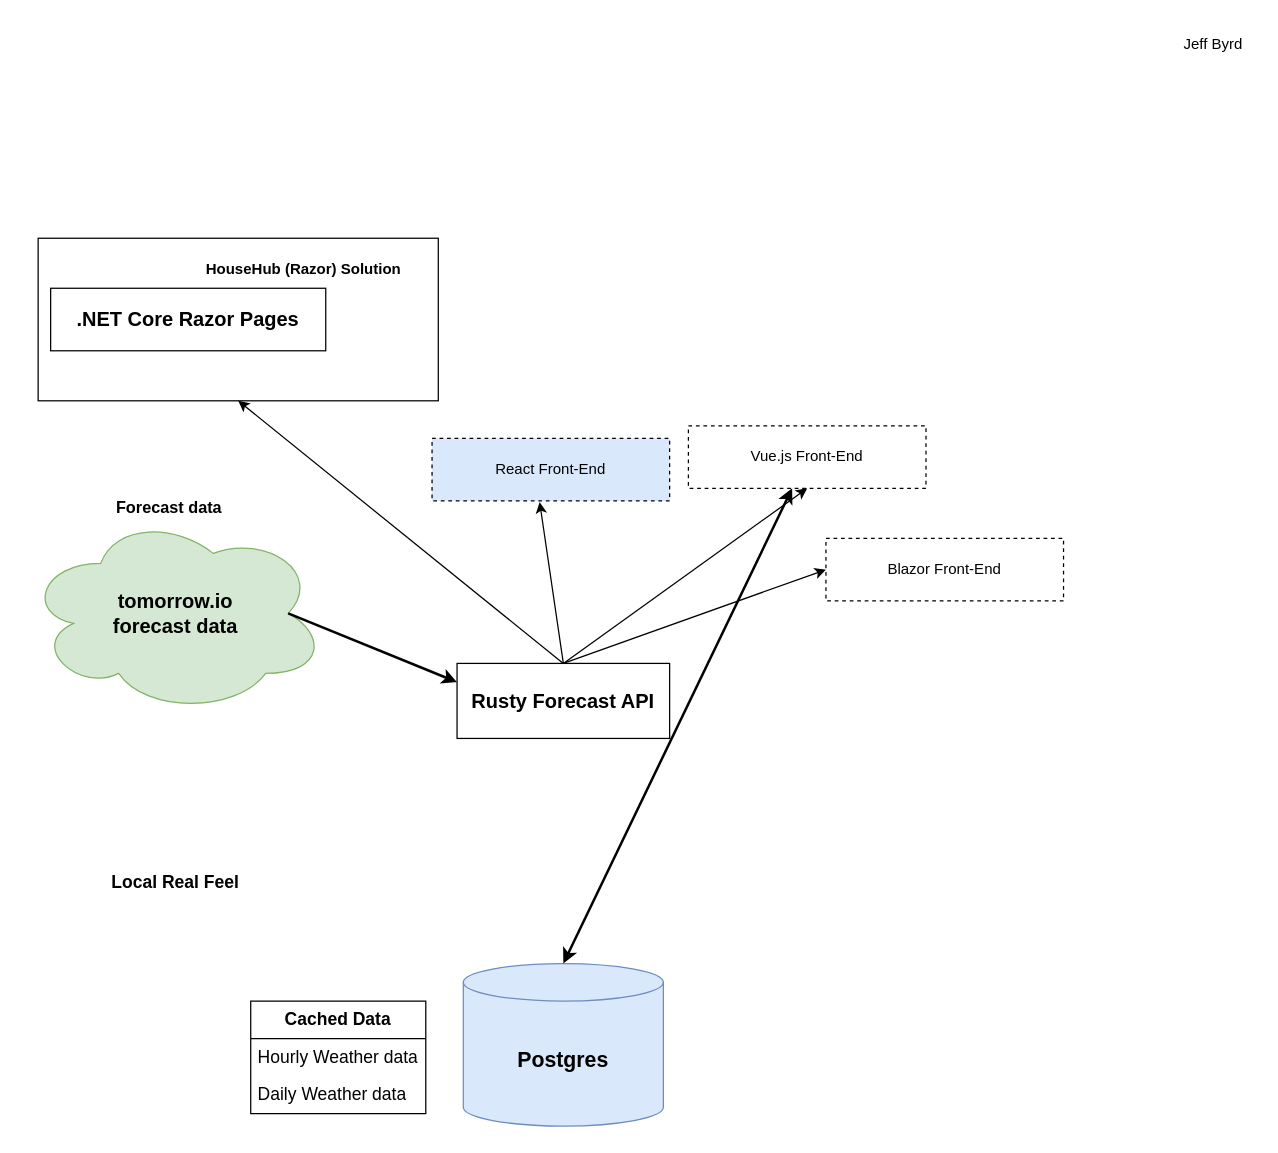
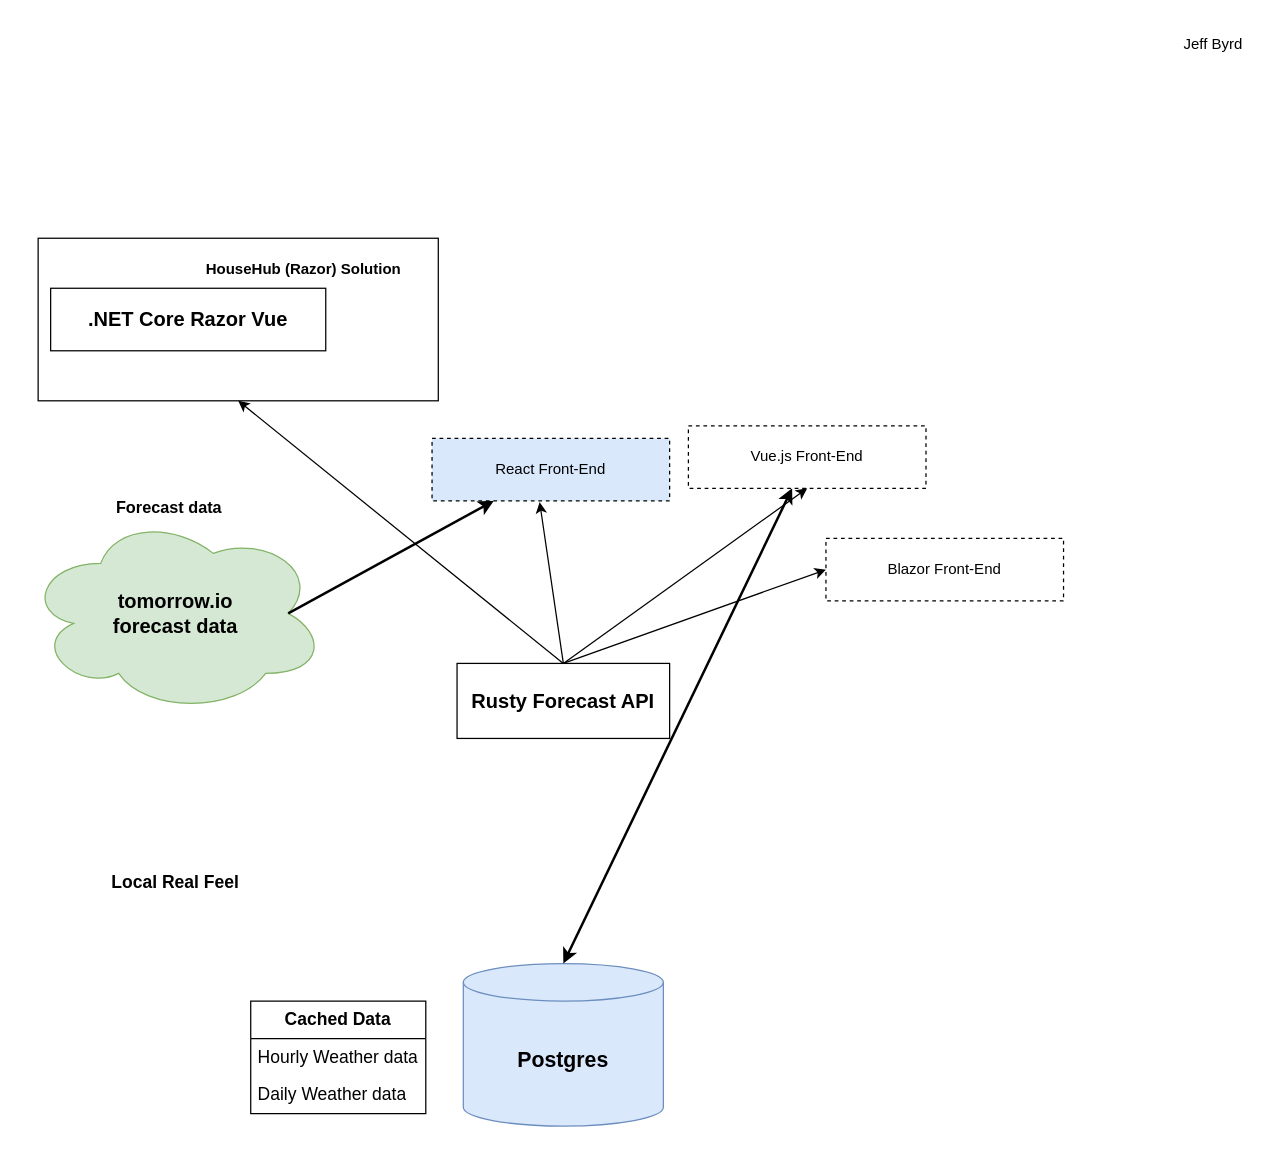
- <mxCell id="15" value=".NET Core Razor Pages" style="rounded=0;whiteSpace=wrap;html=1;fontSize=16;fontStyle=1" vertex="1" parent="13"><mxGeometry x="10" y="40" width="220" height="50" as="geometry" /></mxCell>
+ <mxCell id="15" value=".NET Core Razor Vue" style="rounded=0;whiteSpace=wrap;html=1;fontSize=16;fontStyle=1" vertex="1" parent="13"><mxGeometry x="10" y="40" width="220" height="50" as="geometry" /></mxCell>
- <mxCell id="5" value="" style="endArrow=classic;html=1;rounded=0;exitX=0.875;exitY=0.5;exitDx=0;exitDy=0;exitPerimeter=0;entryX=0;entryY=0.25;entryDx=0;entryDy=0;strokeWidth=2;" edge="1" parent="1" source="3" target="4"><mxGeometry width="50" height="50" relative="1" as="geometry"><mxPoint x="310" y="350" as="sourcePoint" /><mxPoint x="360" y="300" as="targetPoint" /></mxGeometry></mxCell>
+ <mxCell id="5" value="" style="endArrow=classic;html=1;rounded=0;exitX=0.875;exitY=0.5;exitDx=0;exitDy=0;exitPerimeter=0;strokeWidth=2;" edge="1" parent="1" source="3" target="18"><mxGeometry width="50" height="50" relative="1" as="geometry"><mxPoint x="310" y="350" as="sourcePoint" /><mxPoint x="360" y="300" as="targetPoint" /></mxGeometry></mxCell>
